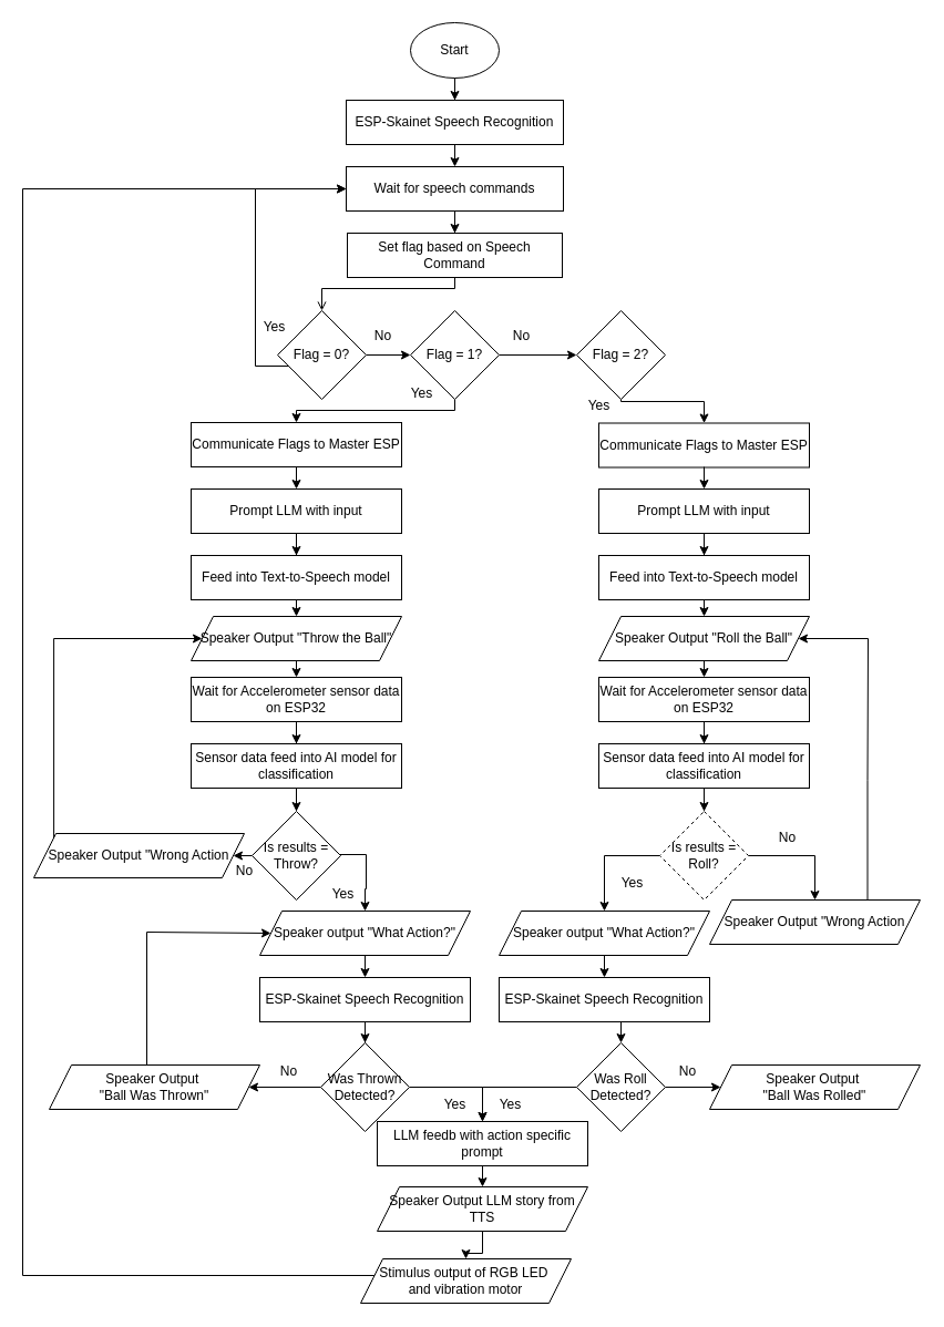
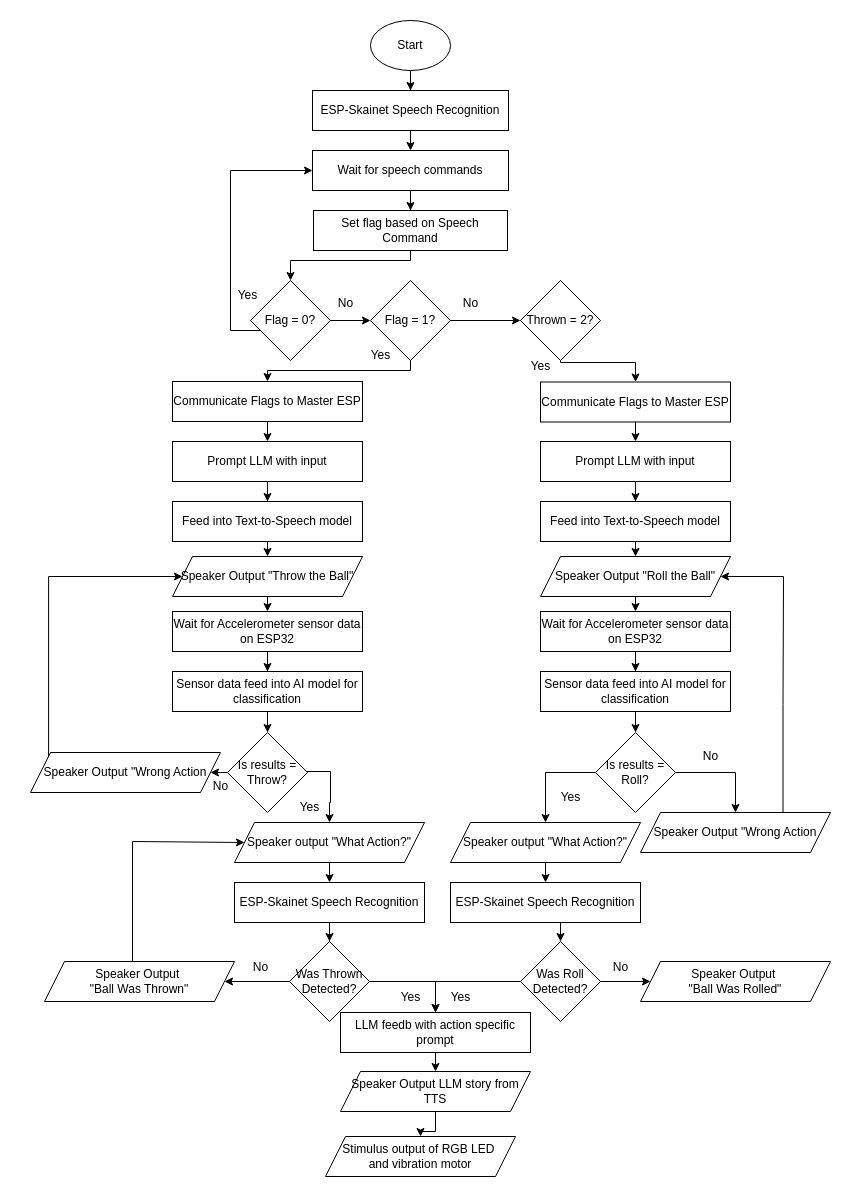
- <mxCell id="6" style="edgeStyle=orthogonalEdgeStyle;rounded=0;orthogonalLoop=1;jettySize=auto;html=1;endArrow=open;" parent="1" source="7" target="19" edge="1"><mxGeometry relative="1" as="geometry"><Array as="points"><mxPoint x="410" y="260" /><mxPoint x="290" y="260" /></Array></mxGeometry></mxCell>
+ <mxCell id="6" style="edgeStyle=orthogonalEdgeStyle;rounded=0;orthogonalLoop=1;jettySize=auto;html=1;" parent="1" source="7" target="19" edge="1"><mxGeometry relative="1" as="geometry"><Array as="points"><mxPoint x="410" y="260" /><mxPoint x="290" y="260" /></Array></mxGeometry></mxCell>
- <mxCell id="24" value="Flag = 2?" style="rhombus;whiteSpace=wrap;html=1;" parent="1" vertex="1"><mxGeometry x="520" y="280" width="80" height="80" as="geometry" /></mxCell>
+ <mxCell id="24" value="Thrown = 2?" style="rhombus;whiteSpace=wrap;html=1;" parent="1" vertex="1"><mxGeometry x="520" y="280" width="80" height="80" as="geometry" /></mxCell>
- <mxCell id="34" style="edgeStyle=orthogonalEdgeStyle;rounded=0;orthogonalLoop=1;jettySize=auto;html=1;entryX=0;entryY=0.5;entryDx=0;entryDy=0;" parent="1" source="35" target="5" edge="1"><mxGeometry relative="1" as="geometry"><Array as="points"><mxPoint x="20" y="1151" /><mxPoint x="20" y="170" /></Array></mxGeometry></mxCell>
- <mxCell id="71" value="Is results = Roll?" style="rhombus;whiteSpace=wrap;html=1;dashed=1;" vertex="1" parent="1"><mxGeometry x="595" y="732" width="80" height="80" as="geometry" /></mxCell>
+ <mxCell id="71" value="Is results = Roll?" style="rhombus;whiteSpace=wrap;html=1;" vertex="1" parent="1"><mxGeometry x="595" y="732" width="80" height="80" as="geometry" /></mxCell>
